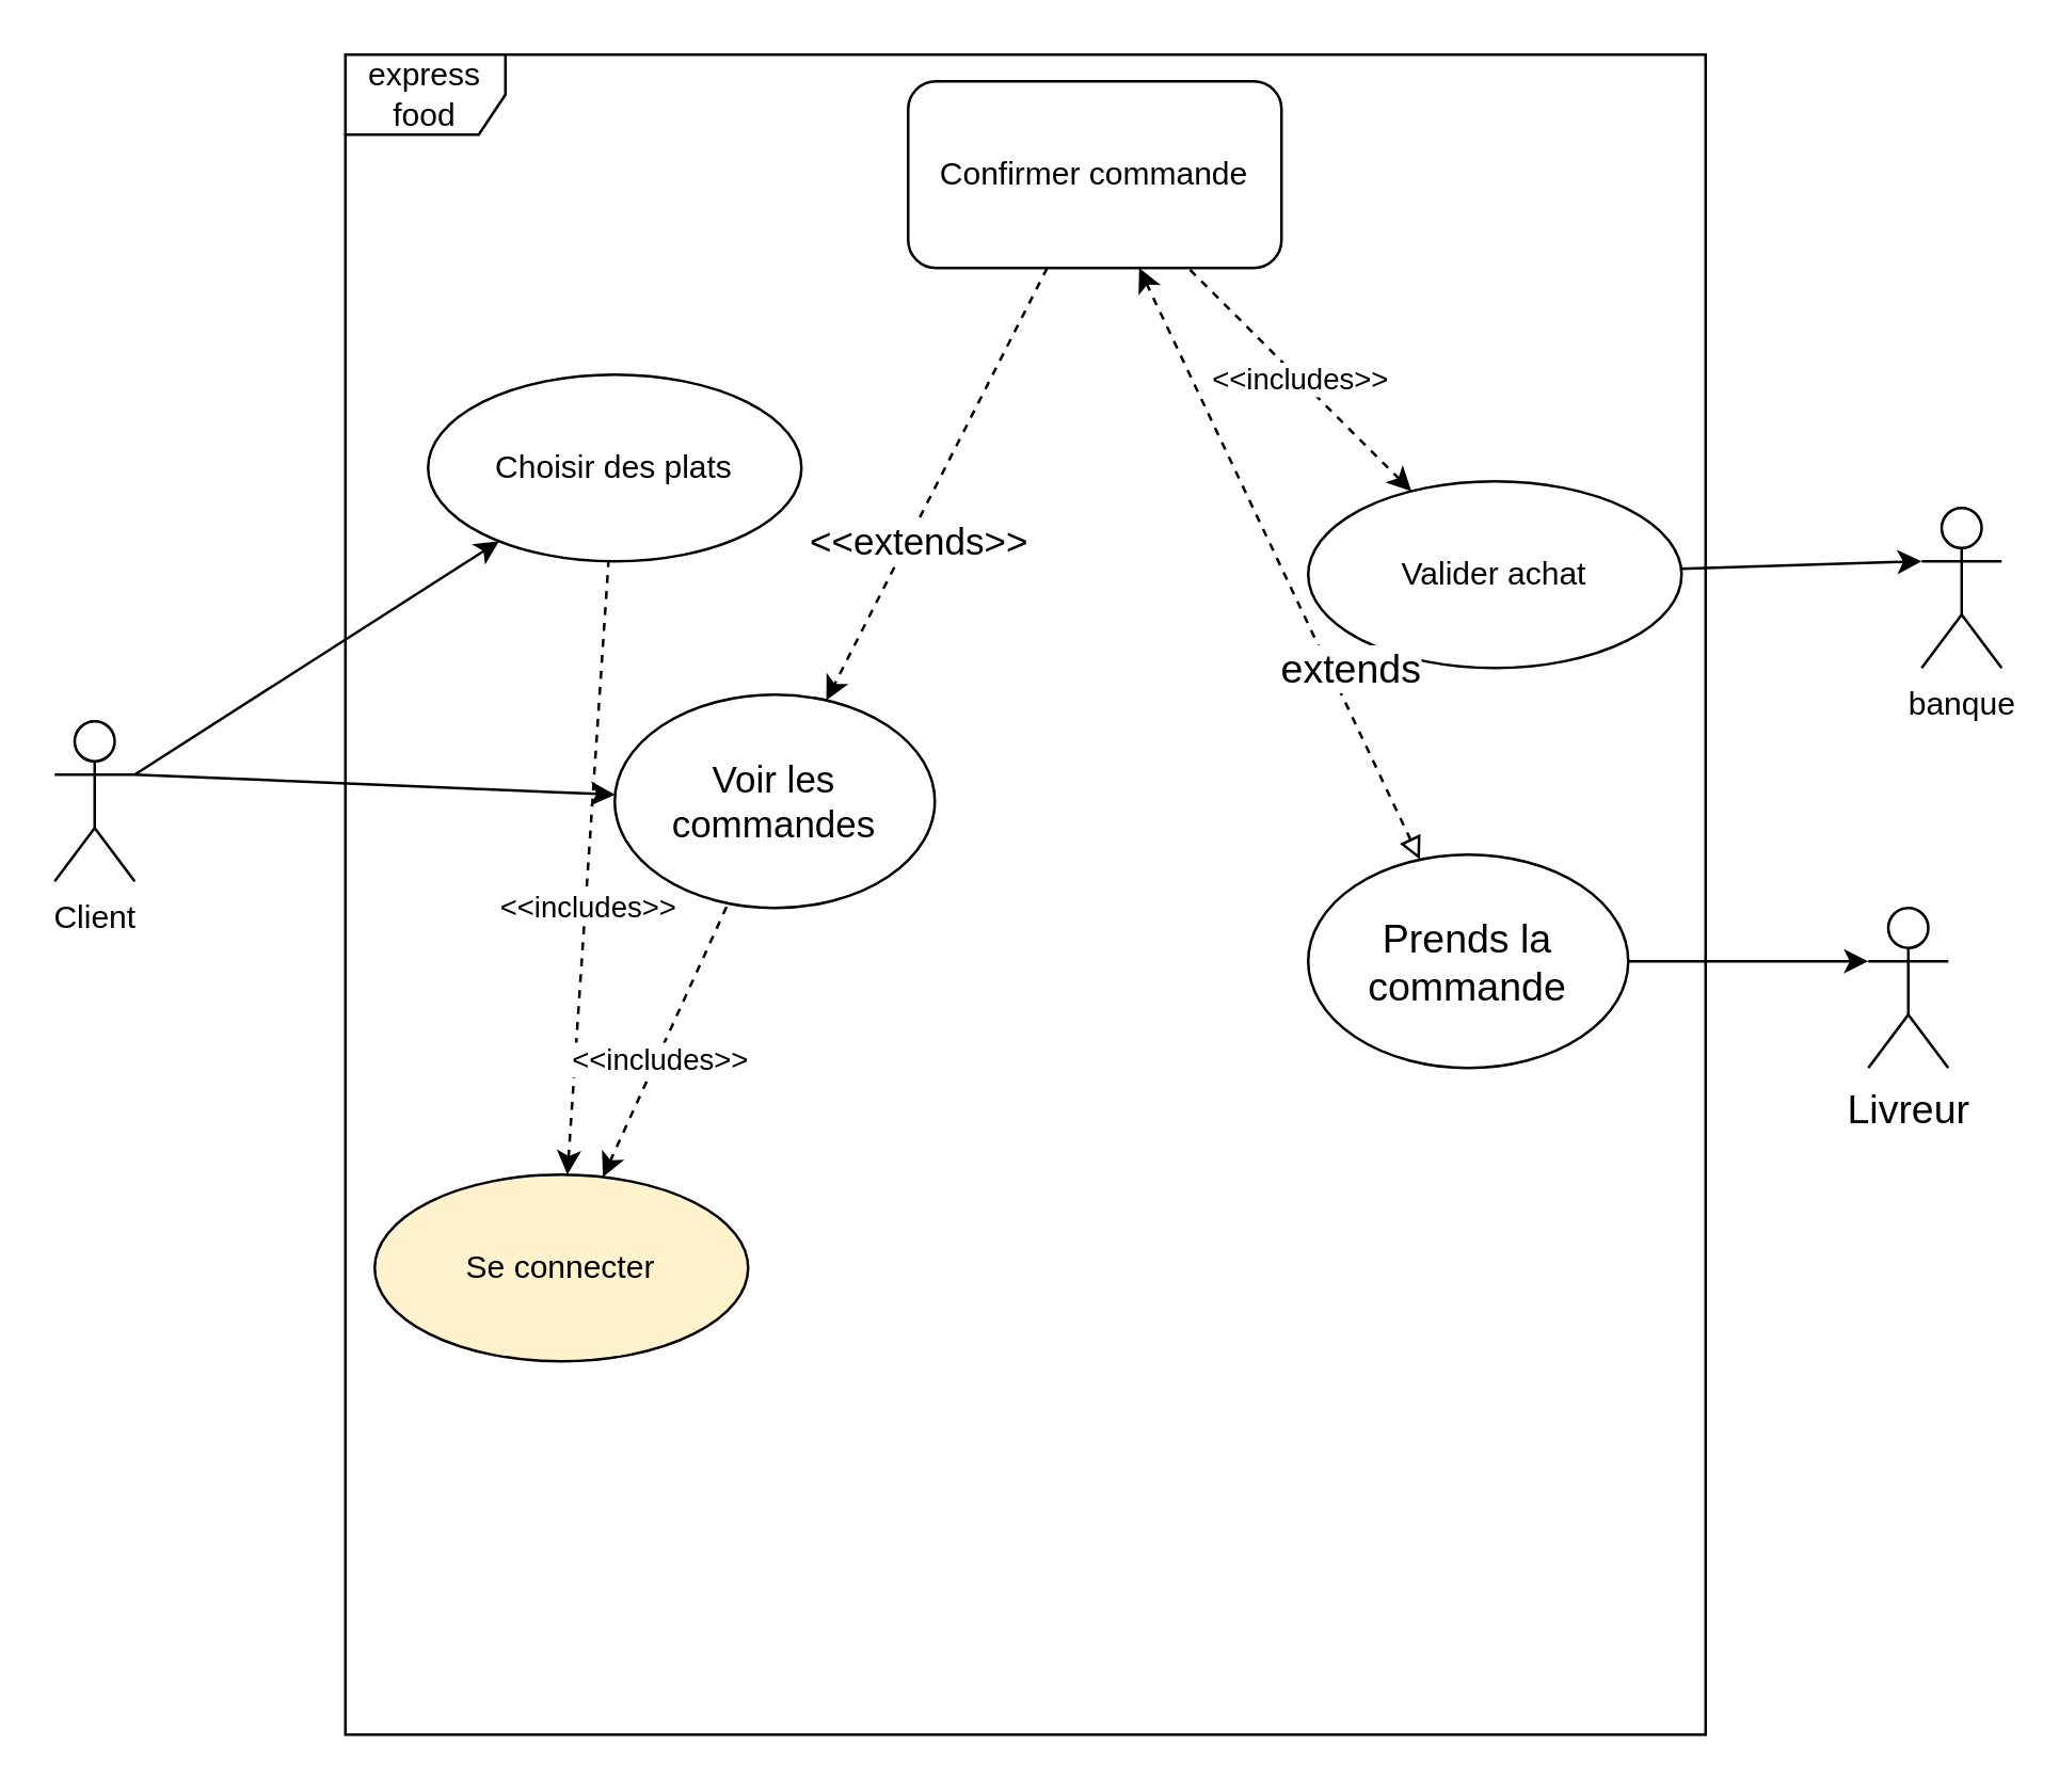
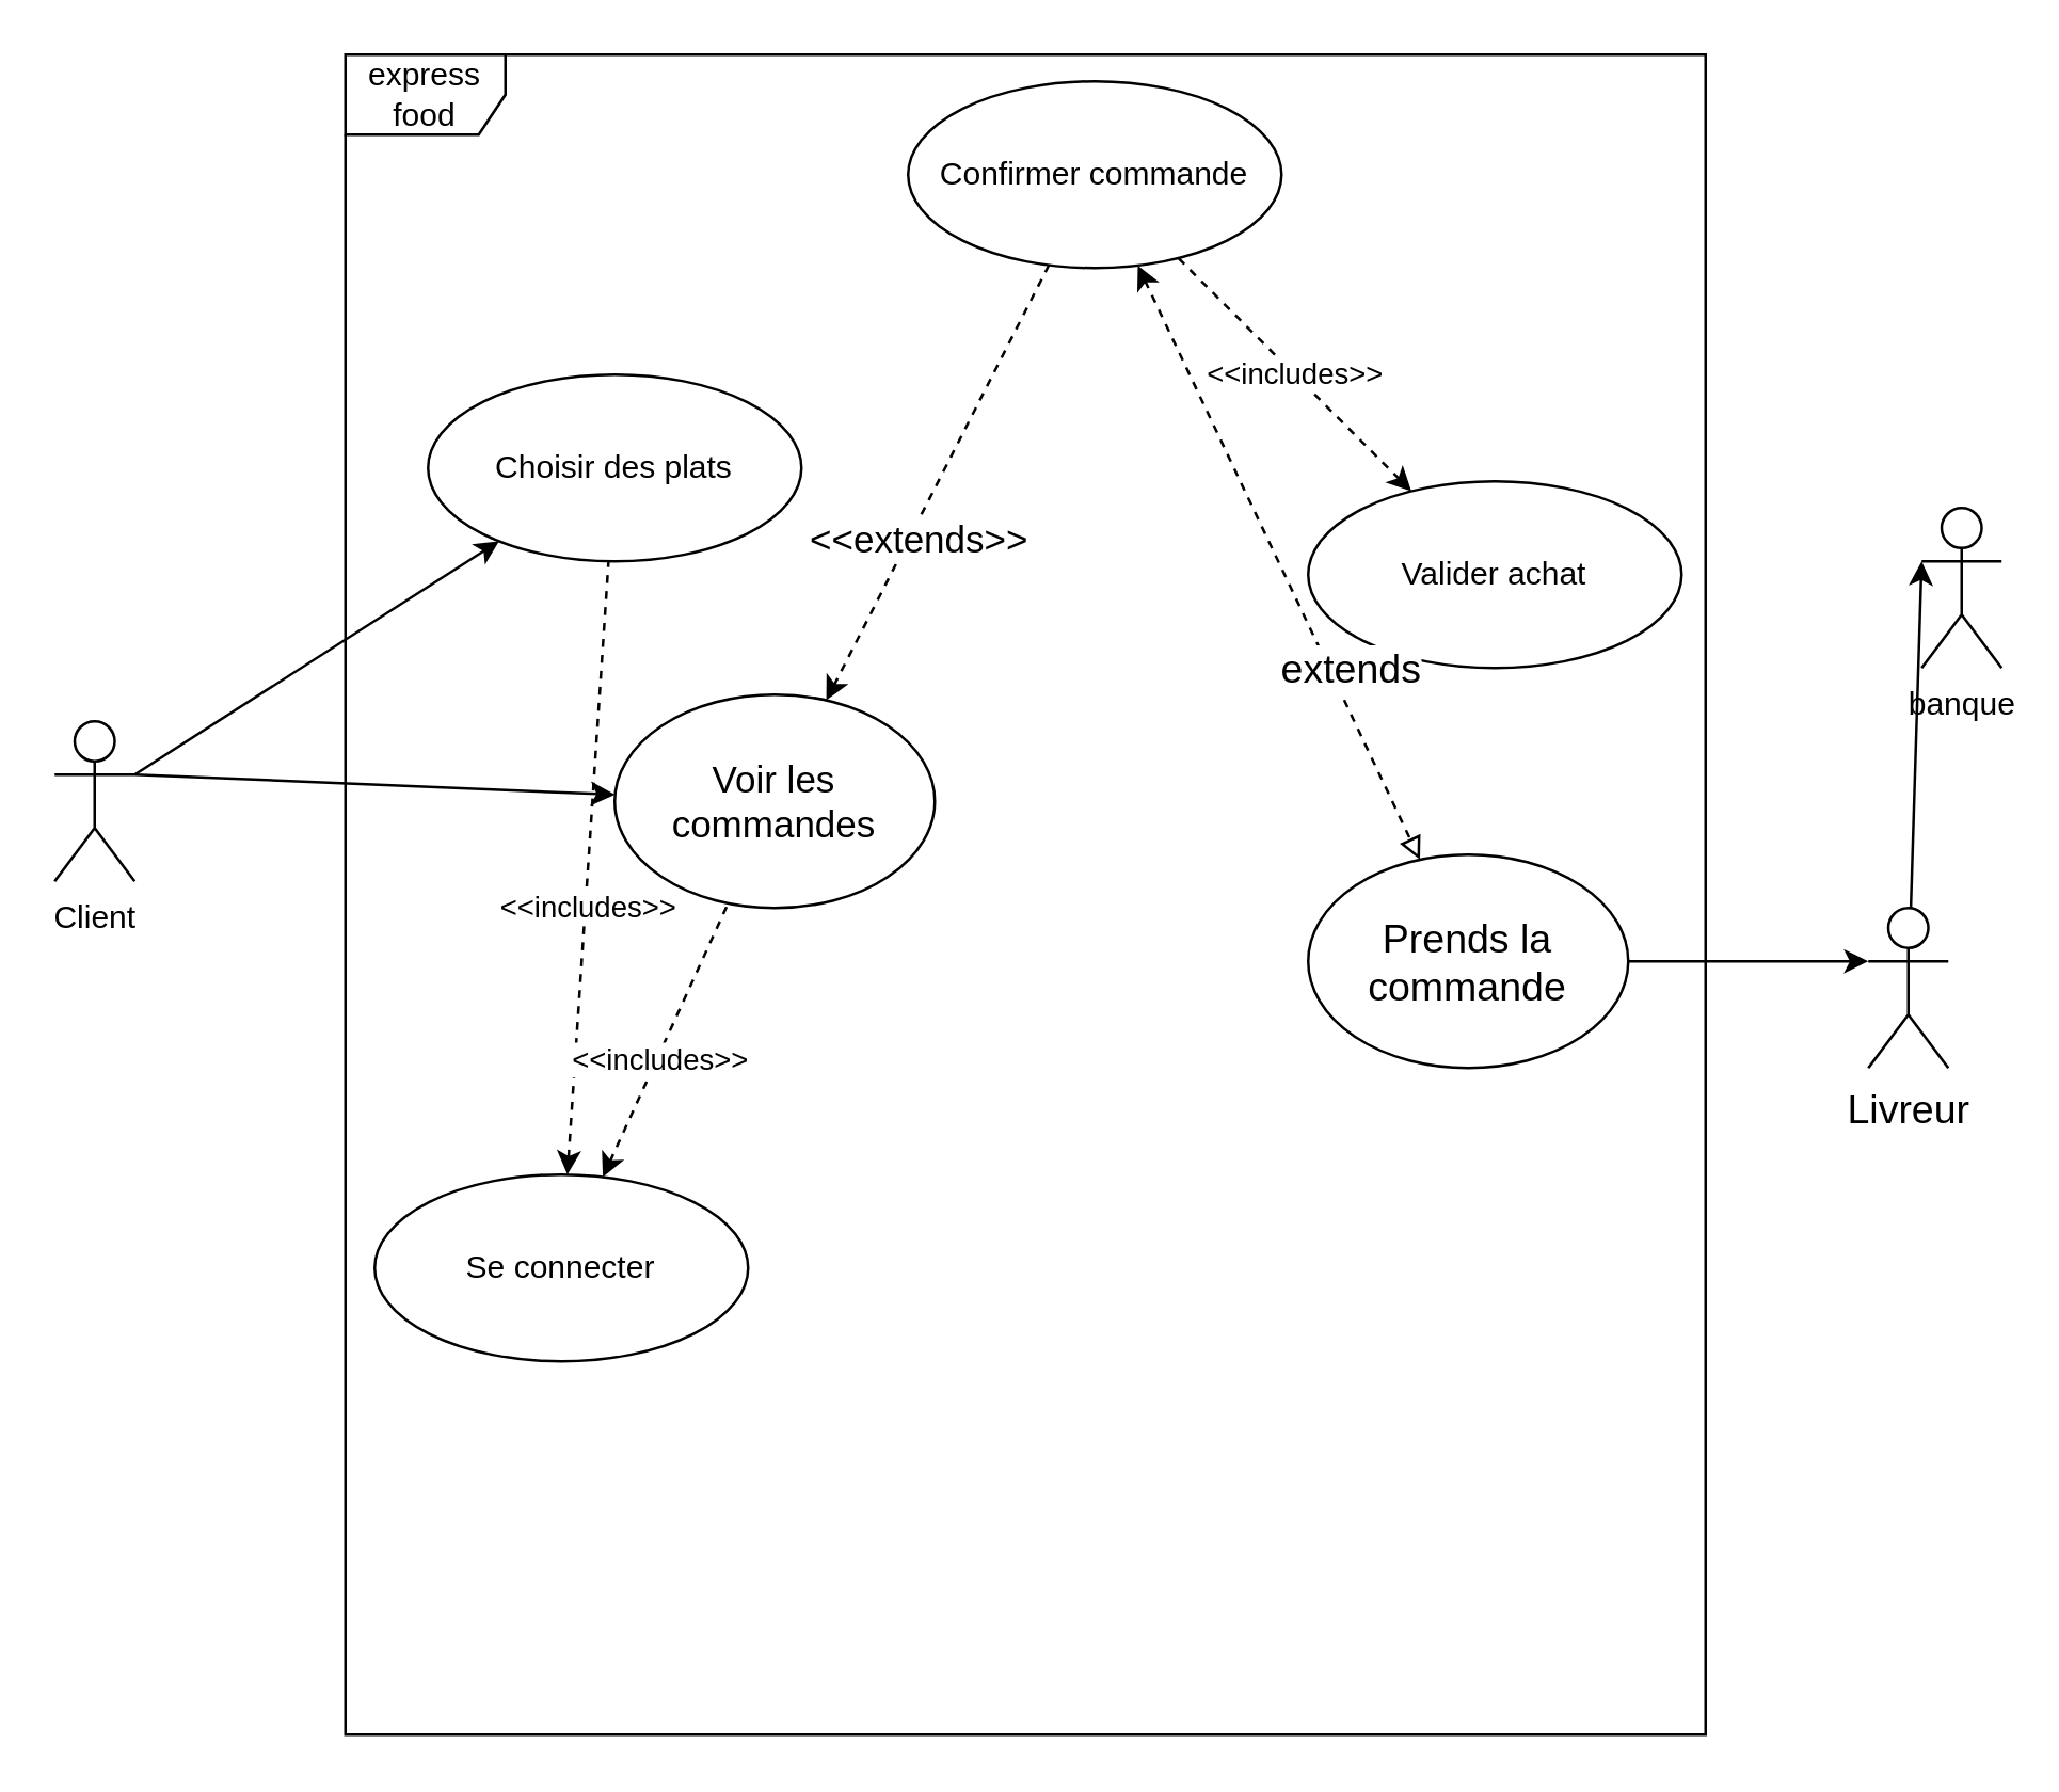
- <mxCell id="6" value="Confirmer commande" style="whiteSpace=wrap;html=1;rounded=1;" parent="1" vertex="1"><mxGeometry x="340" y="30" width="140" height="70" as="geometry" /></mxCell>
+ <mxCell id="6" value="Confirmer commande" style="ellipse;whiteSpace=wrap;html=1;" parent="1" vertex="1"><mxGeometry x="340" y="30" width="140" height="70" as="geometry" /></mxCell>
- <mxCell id="10" value="" style="endArrow=none;html=1;rounded=0;exitX=0;exitY=0.333;exitDx=0;exitDy=0;exitPerimeter=0;endFill=0;startArrow=classic;startFill=1;" parent="1" source="8" target="5" edge="1"><mxGeometry width="50" height="50" relative="1" as="geometry"><mxPoint x="130" y="230" as="sourcePoint" /><mxPoint x="222.652" y="411.092" as="targetPoint" /></mxGeometry></mxCell>
+ <mxCell id="10" value="" style="endArrow=none;html=1;rounded=0;exitX=0;exitY=0.333;exitDx=0;exitDy=0;exitPerimeter=0;endFill=0;startArrow=classic;startFill=1;" parent="1" source="8" target="13" edge="1"><mxGeometry width="50" height="50" relative="1" as="geometry"><mxPoint x="130" y="230" as="sourcePoint" /><mxPoint x="222.652" y="411.092" as="targetPoint" /></mxGeometry></mxCell>
- <mxCell id="7" value="Se connecter" style="ellipse;whiteSpace=wrap;html=1;fillColor=#fff2cc;" parent="1" vertex="1"><mxGeometry x="140" y="440" width="140" height="70" as="geometry" /></mxCell>
+ <mxCell id="7" value="Se connecter" style="ellipse;whiteSpace=wrap;html=1;" parent="1" vertex="1"><mxGeometry x="140" y="440" width="140" height="70" as="geometry" /></mxCell>
